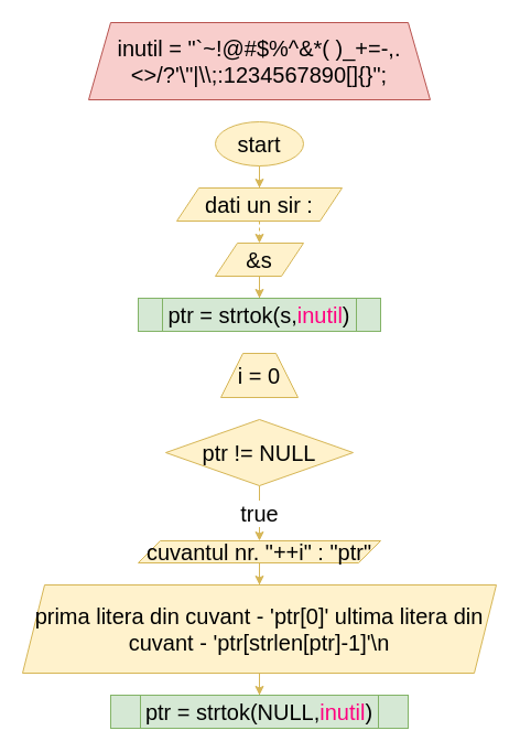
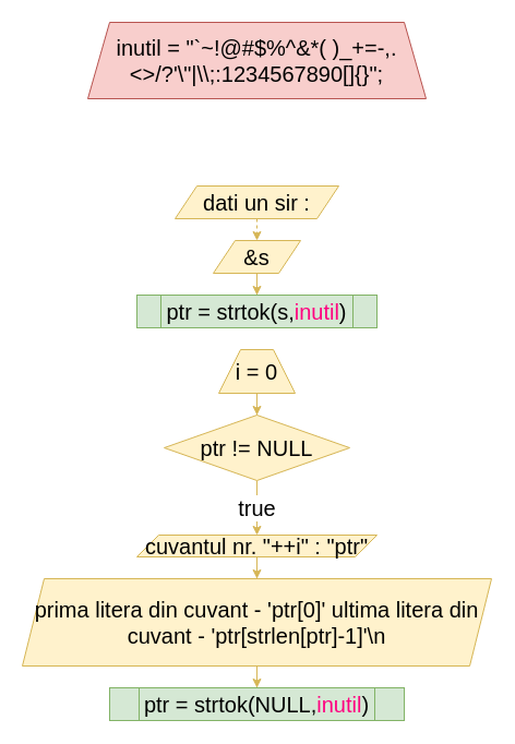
- <mxCell id="3" value="start" style="ellipse;whiteSpace=wrap;html=1;fontSize=20;fillColor=#fff2cc;strokeColor=#d6b656;" vertex="1" parent="1"><mxGeometry x="195" y="110" width="80" height="40" as="geometry" /></mxCell>
- <mxCell id="2" style="edgeStyle=orthogonalEdgeStyle;rounded=0;orthogonalLoop=1;jettySize=auto;html=1;fontSize=20;fillColor=#fff2cc;strokeColor=#d6b656;" edge="1" parent="1" source="3" target="5"><mxGeometry relative="1" as="geometry" /></mxCell>
+ <mxCell id="9" style="edgeStyle=orthogonalEdgeStyle;rounded=0;orthogonalLoop=1;jettySize=auto;html=1;entryX=0.5;entryY=0;entryDx=0;entryDy=0;fontSize=20;fillColor=#fff2cc;strokeColor=#d6b656;" edge="1" parent="1" source="10" target="12"><mxGeometry relative="1" as="geometry" /></mxCell>
